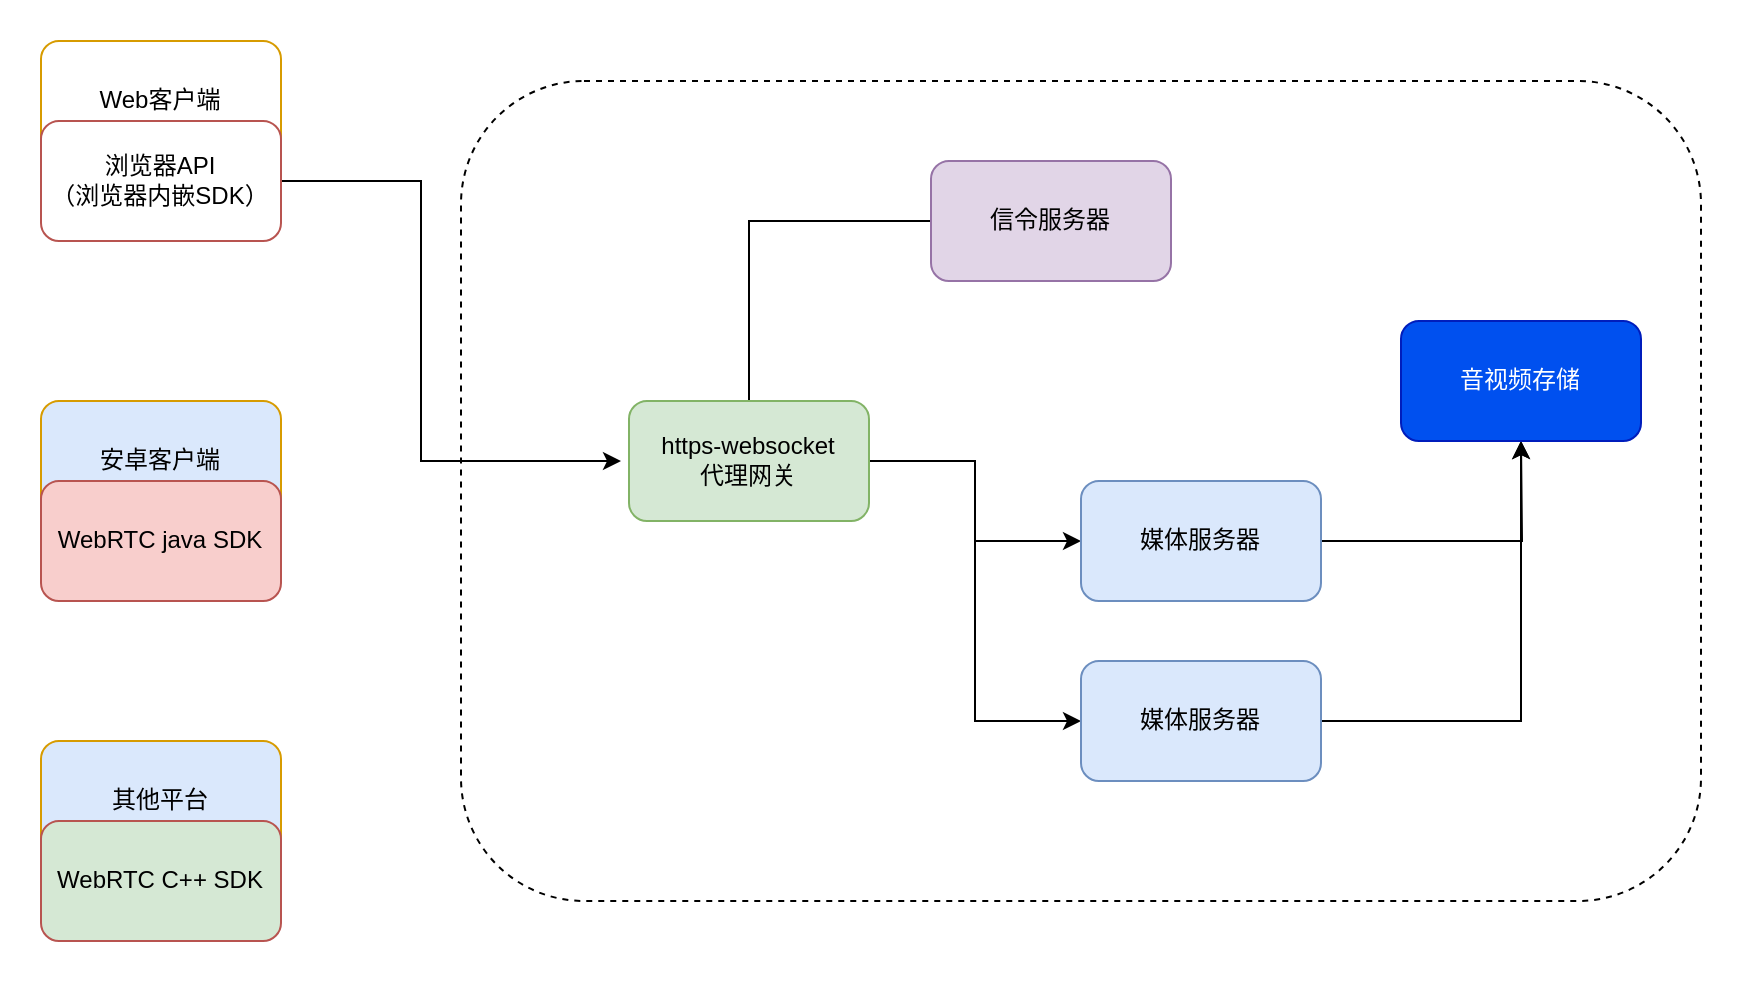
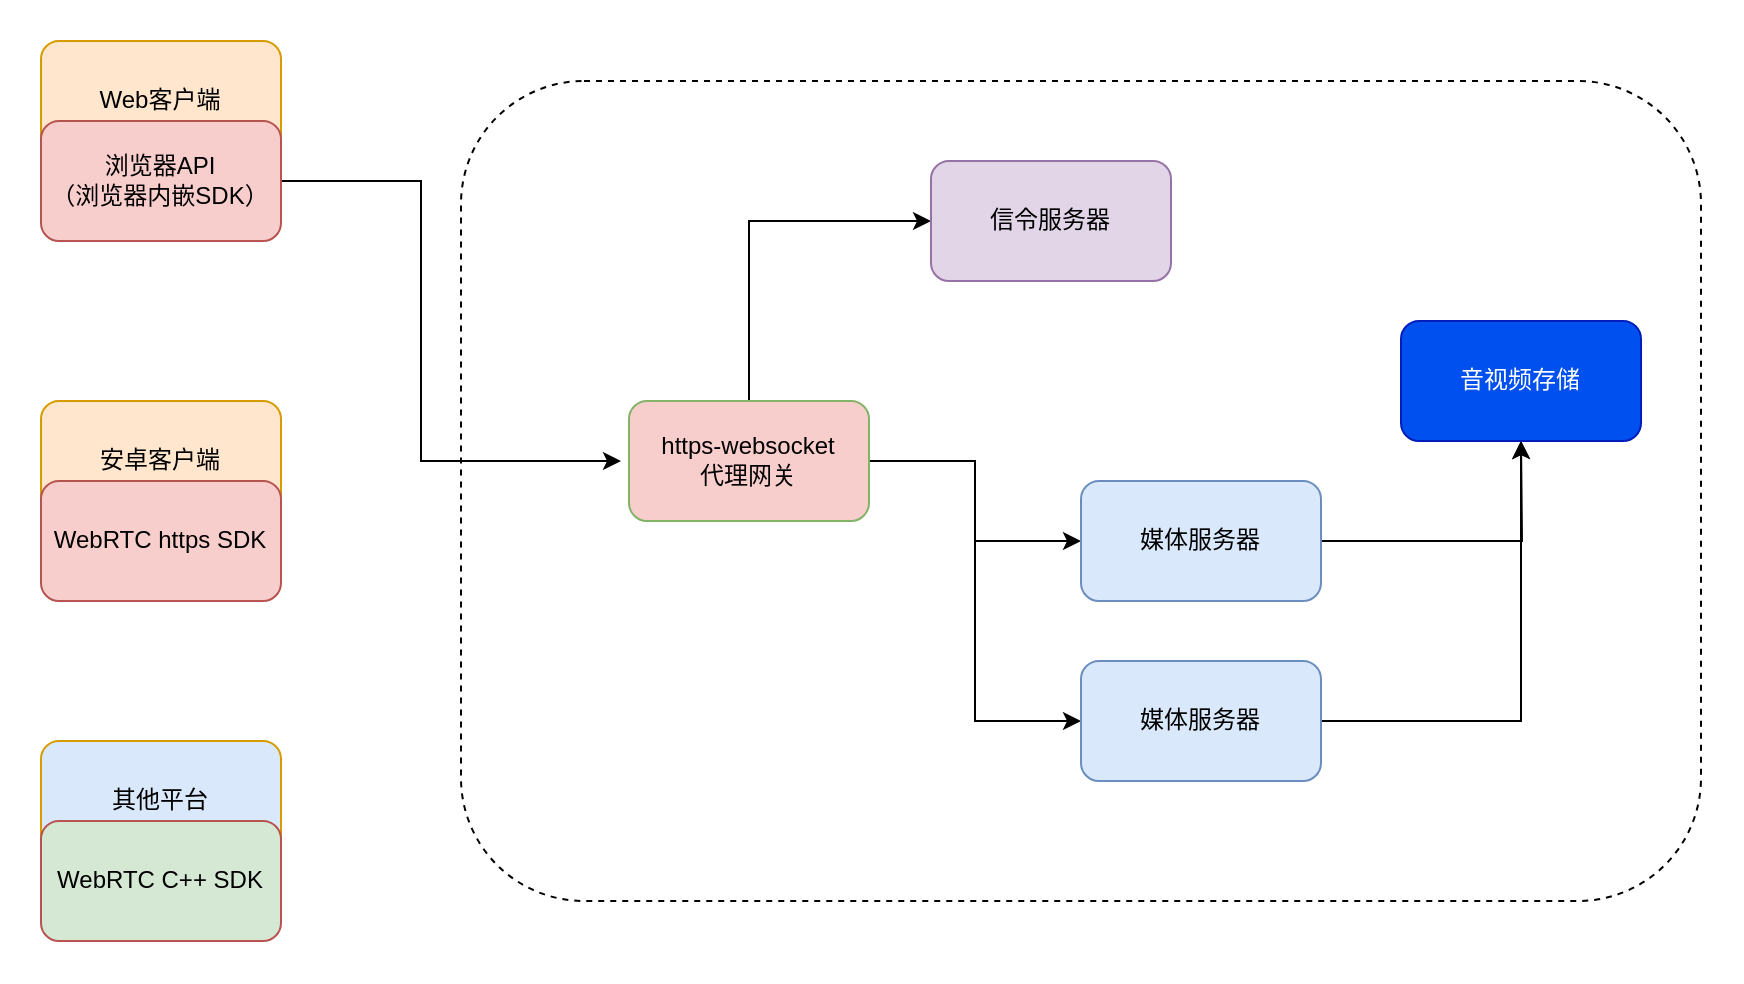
- <mxCell id="2" value="Web客户端" style="rounded=1;whiteSpace=wrap;html=1;fillColor=#ffffff;strokeColor=#d79b00;" vertex="1" parent="1"><mxGeometry x="20" y="20" width="120" height="60" as="geometry" /></mxCell>
+ <mxCell id="2" value="Web客户端" style="rounded=1;whiteSpace=wrap;html=1;fillColor=#ffe6cc;strokeColor=#d79b00;" vertex="1" parent="1"><mxGeometry x="20" y="20" width="120" height="60" as="geometry" /></mxCell>
- <mxCell id="6" value="浏览器API&lt;br&gt;（浏览器内嵌SDK）" style="rounded=1;whiteSpace=wrap;html=1;fillColor=#ffffff;strokeColor=#b85450;" vertex="1" parent="1"><mxGeometry x="20" y="60" width="120" height="60" as="geometry" /></mxCell>
+ <mxCell id="6" value="浏览器API&lt;br&gt;（浏览器内嵌SDK）" style="rounded=1;whiteSpace=wrap;html=1;fillColor=#f8cecc;strokeColor=#b85450;" vertex="1" parent="1"><mxGeometry x="20" y="60" width="120" height="60" as="geometry" /></mxCell>
- <mxCell id="10" style="edgeStyle=orthogonalEdgeStyle;rounded=0;orthogonalLoop=1;jettySize=auto;html=1;entryX=0;entryY=0.5;entryDx=0;entryDy=0;endArrow=none;" edge="1" parent="1" source="13" target="14"><mxGeometry relative="1" as="geometry"><Array as="points"><mxPoint x="374" y="110" /></Array></mxGeometry></mxCell>
+ <mxCell id="10" style="edgeStyle=orthogonalEdgeStyle;rounded=0;orthogonalLoop=1;jettySize=auto;html=1;entryX=0;entryY=0.5;entryDx=0;entryDy=0;" edge="1" parent="1" source="13" target="14"><mxGeometry relative="1" as="geometry"><Array as="points"><mxPoint x="374" y="110" /></Array></mxGeometry></mxCell>
- <mxCell id="4" value="安卓客户端" style="rounded=1;whiteSpace=wrap;html=1;fillColor=#dae8fc;strokeColor=#d79b00;" vertex="1" parent="1"><mxGeometry x="20" y="200" width="120" height="60" as="geometry" /></mxCell>
+ <mxCell id="4" value="安卓客户端" style="rounded=1;whiteSpace=wrap;html=1;fillColor=#ffe6cc;strokeColor=#d79b00;" vertex="1" parent="1"><mxGeometry x="20" y="200" width="120" height="60" as="geometry" /></mxCell>
- <mxCell id="13" value="https-websocket&lt;br&gt;代理网关" style="rounded=1;whiteSpace=wrap;html=1;fillColor=#d5e8d4;strokeColor=#82b366;" vertex="1" parent="1"><mxGeometry x="314" y="200" width="120" height="60" as="geometry" /></mxCell>
+ <mxCell id="13" value="https-websocket&lt;br&gt;代理网关" style="rounded=1;whiteSpace=wrap;html=1;fillColor=#f8cecc;strokeColor=#82b366;" vertex="1" parent="1"><mxGeometry x="314" y="200" width="120" height="60" as="geometry" /></mxCell>
- <mxCell id="7" value="WebRTC java SDK" style="rounded=1;whiteSpace=wrap;html=1;fillColor=#f8cecc;strokeColor=#b85450;" vertex="1" parent="1"><mxGeometry x="20" y="240" width="120" height="60" as="geometry" /></mxCell>
+ <mxCell id="7" value="WebRTC https SDK" style="rounded=1;whiteSpace=wrap;html=1;fillColor=#f8cecc;strokeColor=#b85450;" vertex="1" parent="1"><mxGeometry x="20" y="240" width="120" height="60" as="geometry" /></mxCell>
